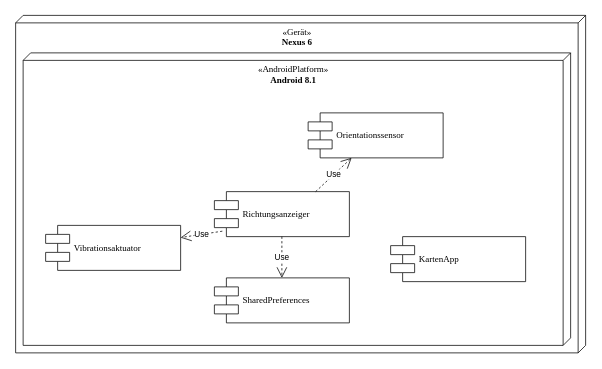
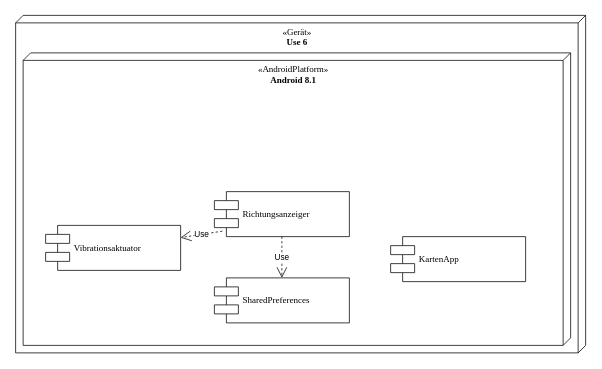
- <mxCell id="2" value="&lt;div align=&quot;center&quot;&gt;«Gerät»&lt;br&gt;&lt;/div&gt;&lt;div align=&quot;center&quot;&gt;&lt;b&gt;Nexus 6&lt;/b&gt;&lt;br&gt;&lt;/div&gt;" style="verticalAlign=top;align=center;spacingTop=8;spacingLeft=2;spacingRight=12;shape=cube;size=10;direction=south;fontStyle=0;html=1;rounded=0;shadow=0;comic=0;labelBackgroundColor=none;strokeWidth=1;fontFamily=Verdana;fontSize=12" parent="1" vertex="1"><mxGeometry x="20" y="20" width="760" height="450" as="geometry" /></mxCell>
+ <mxCell id="2" value="&lt;div align=&quot;center&quot;&gt;«Gerät»&lt;br&gt;&lt;/div&gt;&lt;div align=&quot;center&quot;&gt;&lt;b&gt;Use 6&lt;/b&gt;&lt;br&gt;&lt;/div&gt;" style="verticalAlign=top;align=center;spacingTop=8;spacingLeft=2;spacingRight=12;shape=cube;size=10;direction=south;fontStyle=0;html=1;rounded=0;shadow=0;comic=0;labelBackgroundColor=none;strokeWidth=1;fontFamily=Verdana;fontSize=12" parent="1" vertex="1"><mxGeometry x="20" y="20" width="760" height="450" as="geometry" /></mxCell>
- <mxCell id="5" value="Orientationssensor" style="shape=component;align=left;spacingLeft=36;rounded=0;shadow=0;comic=0;labelBackgroundColor=none;strokeWidth=1;fontFamily=Verdana;fontSize=12;html=1;" vertex="1" parent="1"><mxGeometry x="410" y="150" width="180" height="60" as="geometry" /></mxCell>
- <mxCell id="9" value="Use" style="endArrow=open;endSize=12;dashed=1;html=1;exitX=0.75;exitY=0;exitDx=0;exitDy=0;" edge="1" parent="1" source="4" target="5"><mxGeometry width="160" relative="1" as="geometry"><mxPoint x="339" y="265" as="sourcePoint" /><mxPoint x="270" y="220" as="targetPoint" /></mxGeometry></mxCell>
